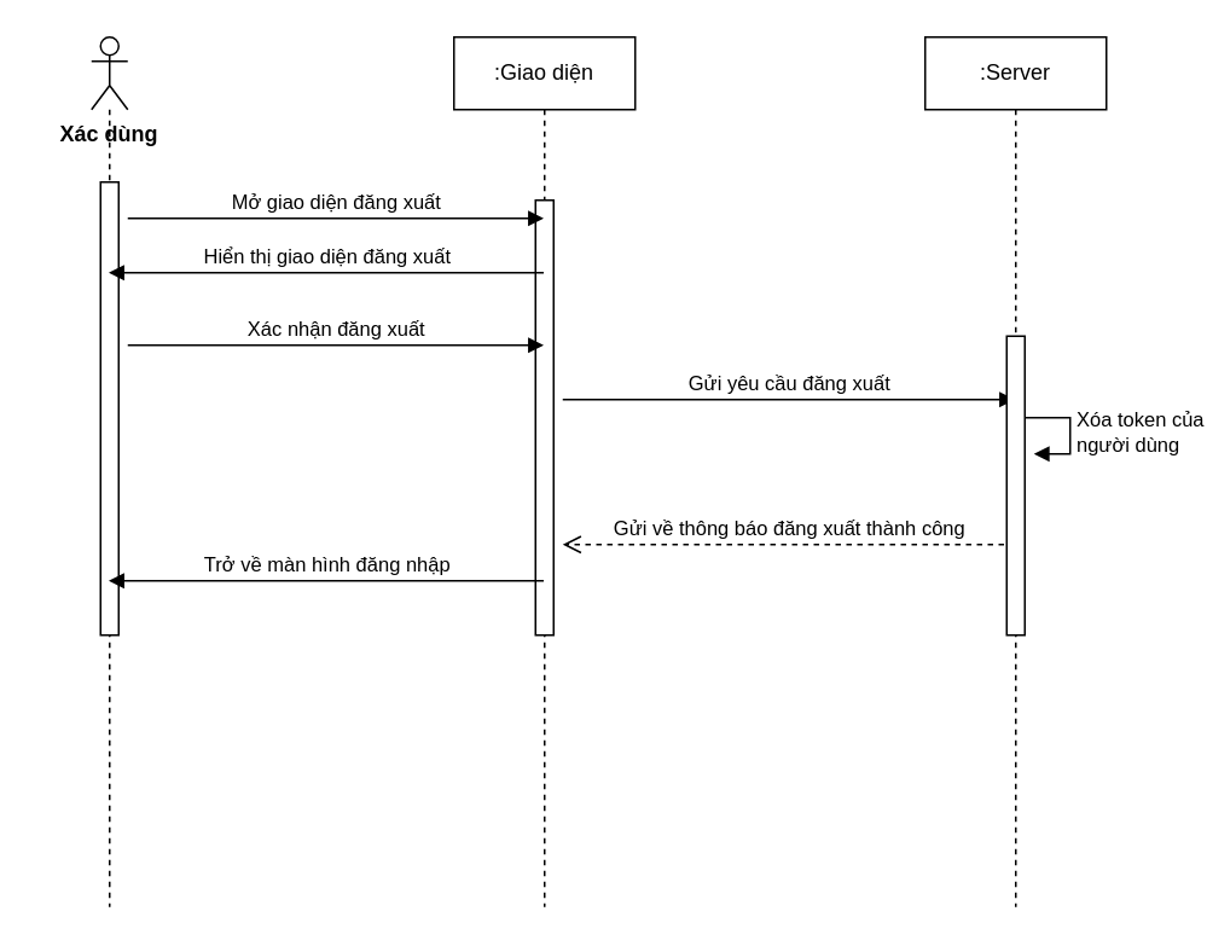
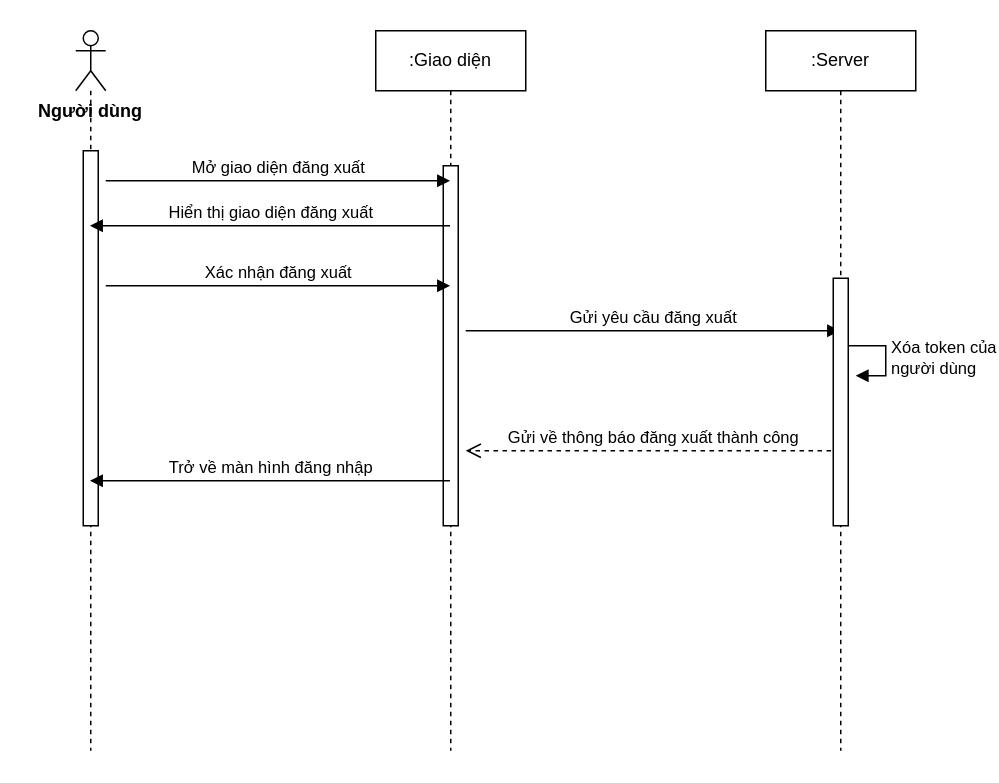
- <mxCell id="11" value="Xác dùng" style="text;align=center;fontStyle=1;verticalAlign=middle;spacingLeft=3;spacingRight=3;strokeColor=none;rotatable=0;points=[[0,0.5],[1,0.5]];portConstraint=eastwest;" vertex="1" parent="1"><mxGeometry x="20" y="60" width="80" height="26" as="geometry" /></mxCell>
+ <mxCell id="11" value="Người dùng" style="text;align=center;fontStyle=1;verticalAlign=middle;spacingLeft=3;spacingRight=3;strokeColor=none;rotatable=0;points=[[0,0.5],[1,0.5]];portConstraint=eastwest;" vertex="1" parent="1"><mxGeometry x="20" y="60" width="80" height="26" as="geometry" /></mxCell>
